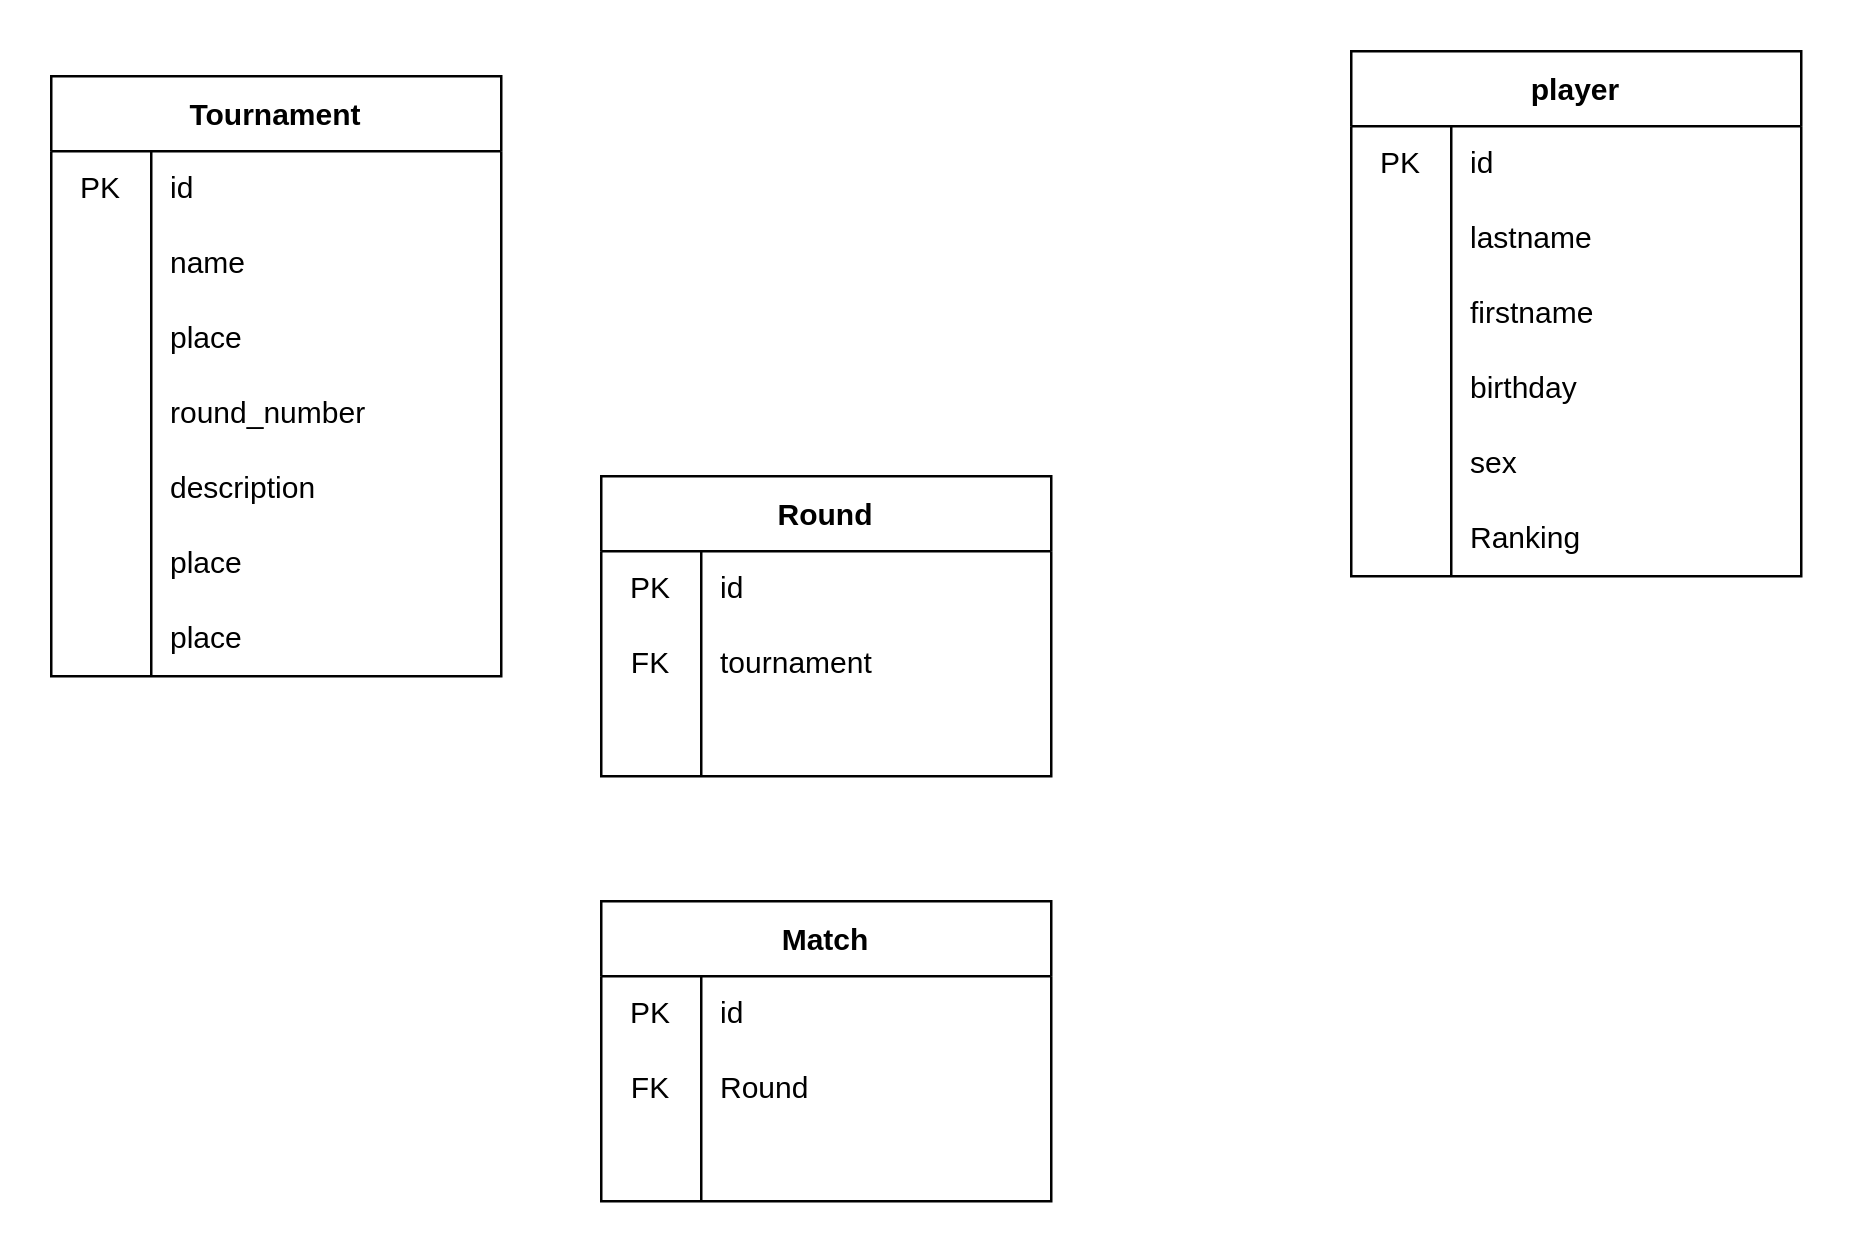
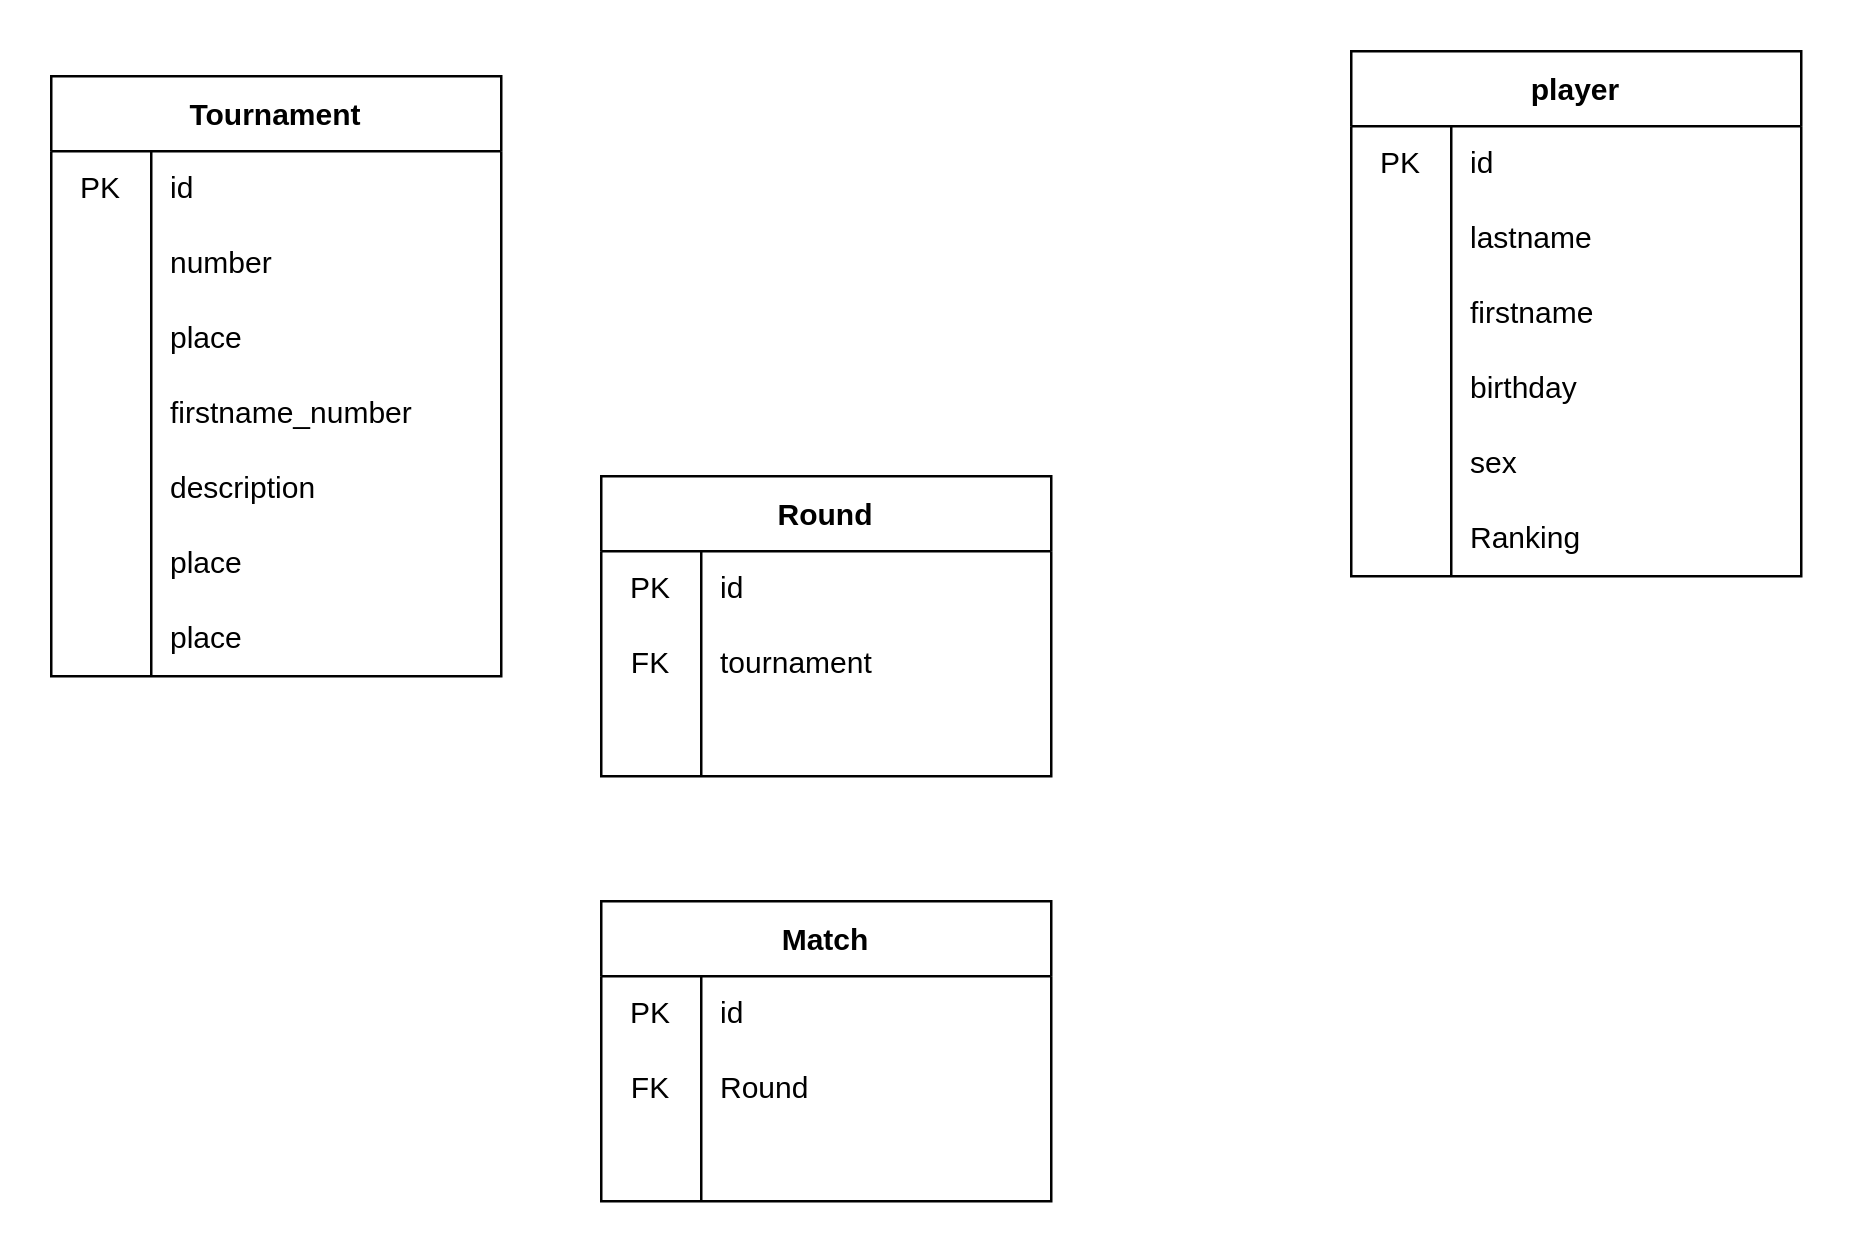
- <mxCell id="47" value="name" style="shape=partialRectangle;html=1;whiteSpace=wrap;connectable=0;fillColor=none;top=0;left=0;bottom=0;right=0;align=left;spacingLeft=6;overflow=hidden;" vertex="1" parent="45"><mxGeometry x="40" width="140" height="30" as="geometry"><mxRectangle width="140" height="30" as="alternateBounds" /></mxGeometry></mxCell>
+ <mxCell id="47" value="number" style="shape=partialRectangle;html=1;whiteSpace=wrap;connectable=0;fillColor=none;top=0;left=0;bottom=0;right=0;align=left;spacingLeft=6;overflow=hidden;" vertex="1" parent="45"><mxGeometry x="40" width="140" height="30" as="geometry"><mxRectangle width="140" height="30" as="alternateBounds" /></mxGeometry></mxCell>
- <mxCell id="53" value="round_number" style="shape=partialRectangle;html=1;whiteSpace=wrap;connectable=0;fillColor=none;top=0;left=0;bottom=0;right=0;align=left;spacingLeft=6;overflow=hidden;" vertex="1" parent="51"><mxGeometry x="40" width="140" height="30" as="geometry"><mxRectangle width="140" height="30" as="alternateBounds" /></mxGeometry></mxCell>
+ <mxCell id="53" value="firstname_number" style="shape=partialRectangle;html=1;whiteSpace=wrap;connectable=0;fillColor=none;top=0;left=0;bottom=0;right=0;align=left;spacingLeft=6;overflow=hidden;" vertex="1" parent="51"><mxGeometry x="40" width="140" height="30" as="geometry"><mxRectangle width="140" height="30" as="alternateBounds" /></mxGeometry></mxCell>
